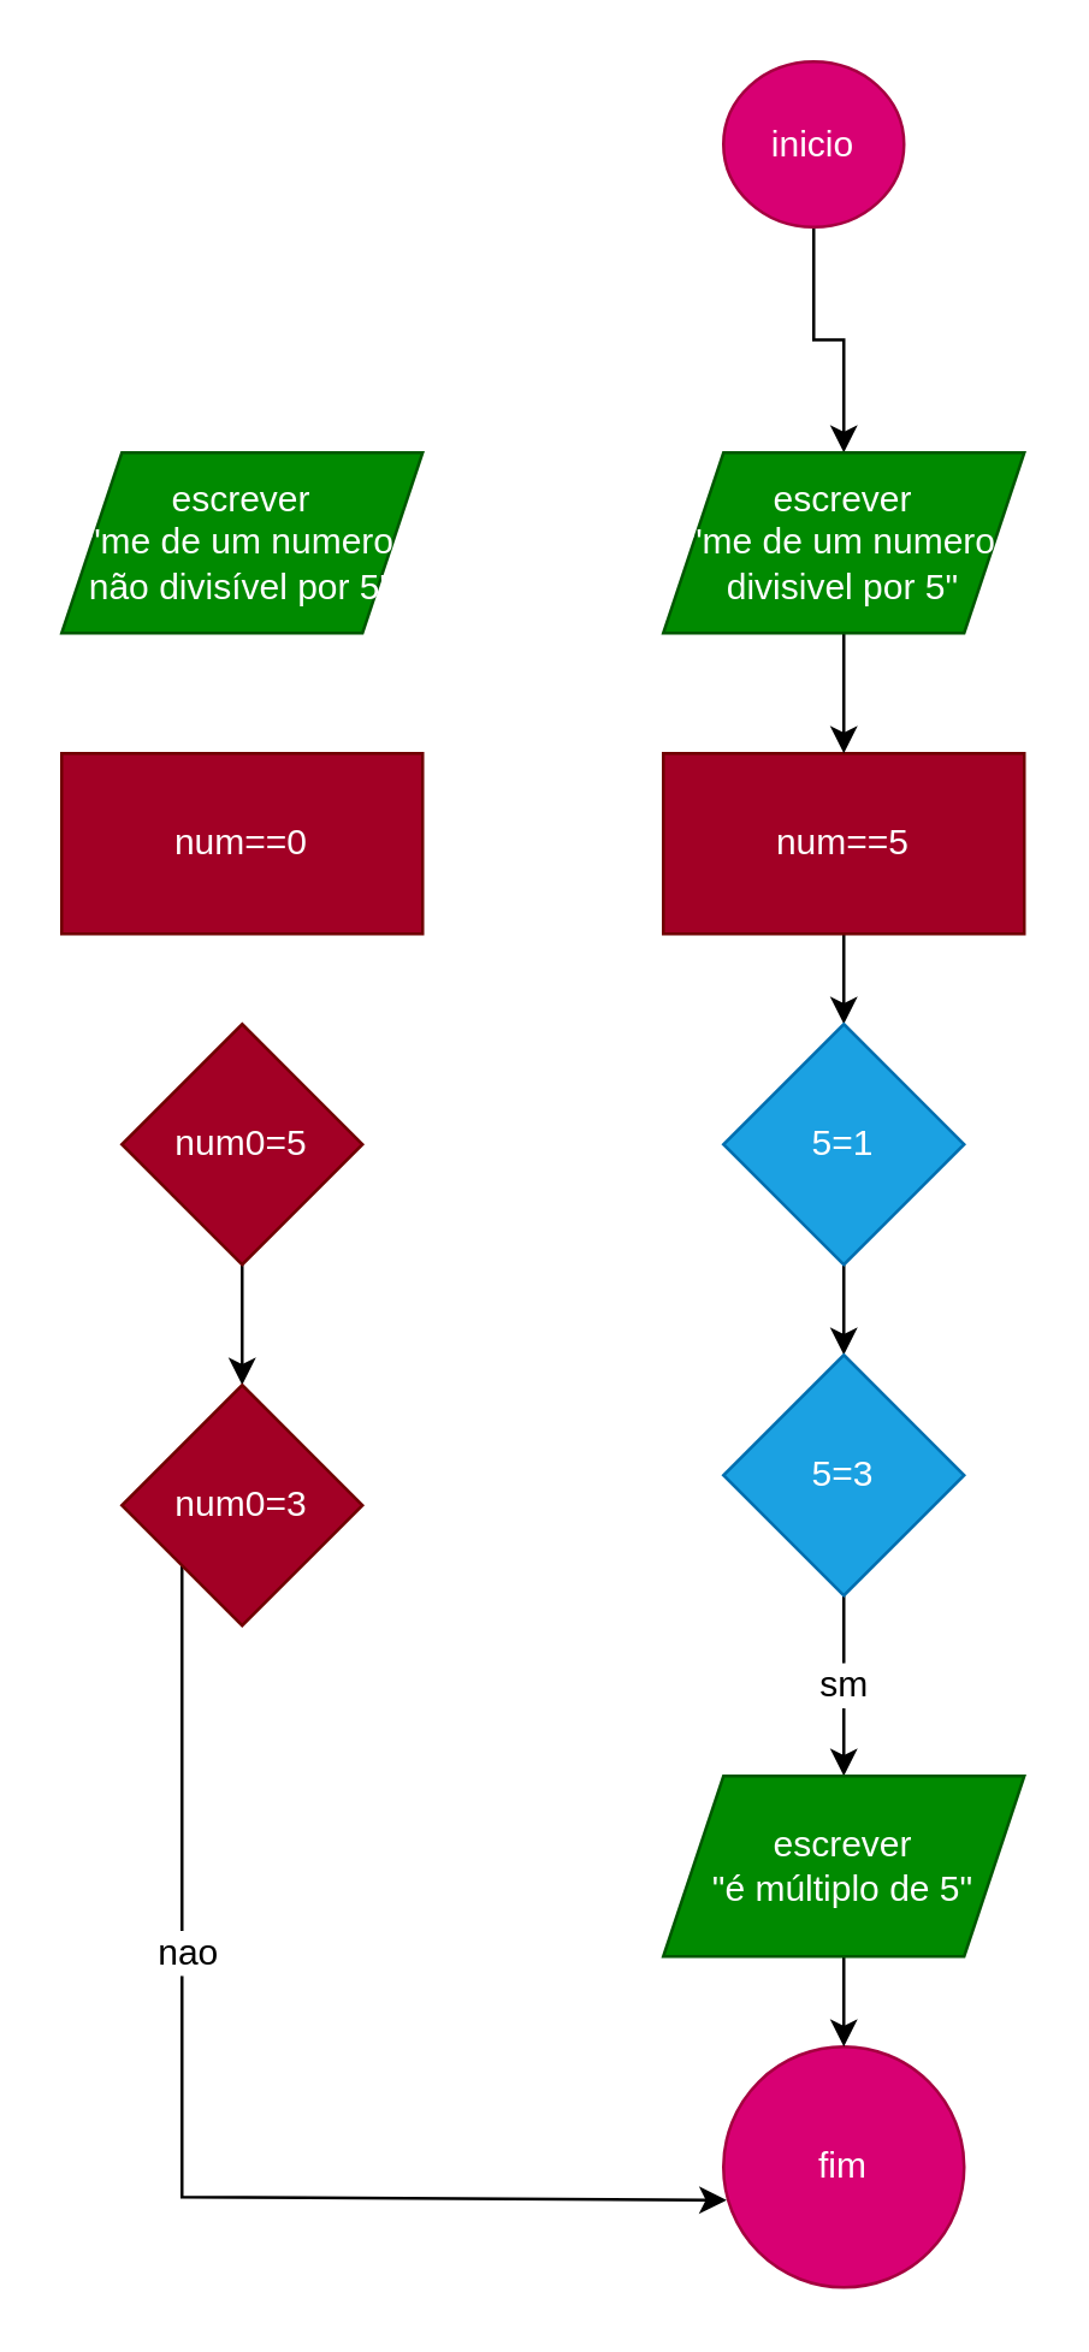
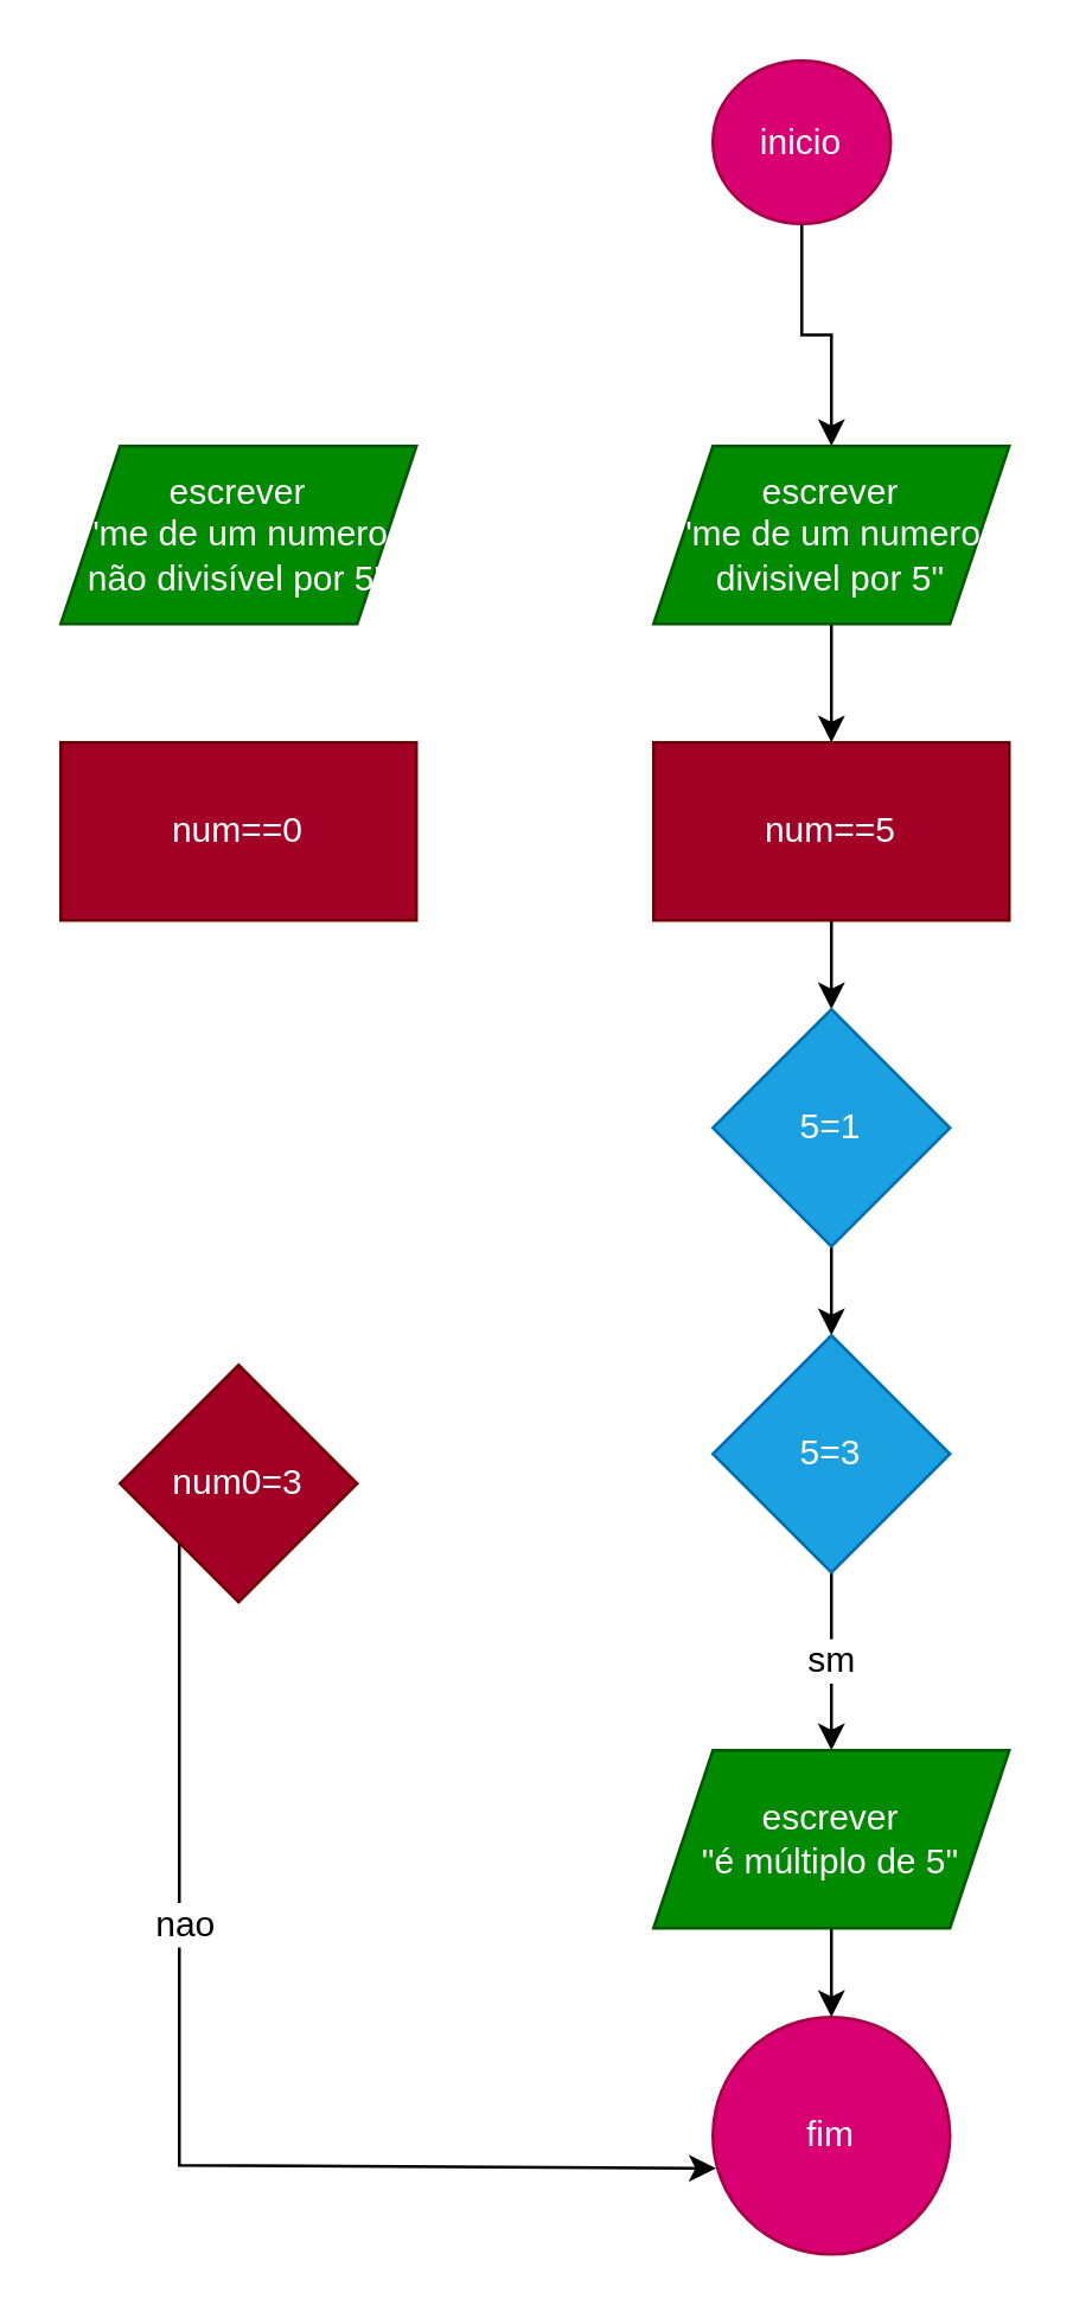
- <mxCell id="15" value="num0=5" style="rhombus;whiteSpace=wrap;html=1;fillColor=#a20025;strokeColor=#6F0000;fontColor=#ffffff;" vertex="1" parent="1"><mxGeometry x="40" y="340" width="80" height="80" as="geometry" /></mxCell>
- <mxCell id="14" value="" style="edgeStyle=orthogonalEdgeStyle;rounded=0;orthogonalLoop=1;jettySize=auto;html=1;fontFamily=Helvetica;fontSize=12;fontColor=default;" edge="1" parent="1" source="15" target="18"><mxGeometry relative="1" as="geometry" /></mxCell>
